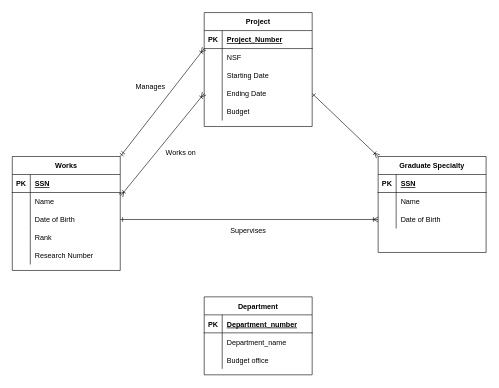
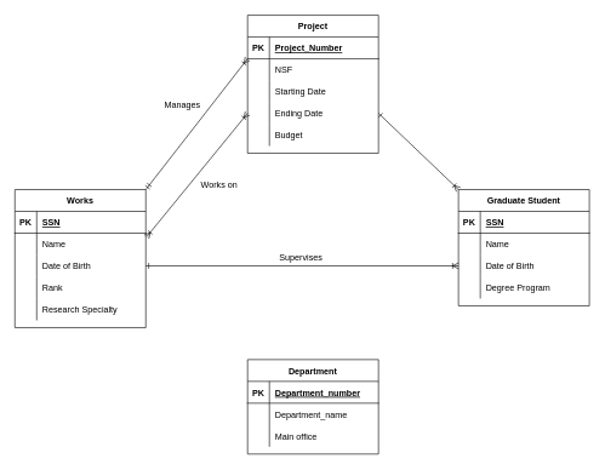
- <mxCell id="34" value="Graduate Specialty" style="shape=table;startSize=30;container=1;collapsible=1;childLayout=tableLayout;fixedRows=1;rowLines=0;fontStyle=1;align=center;resizeLast=1;" vertex="1" parent="1"><mxGeometry x="630" y="260" width="180" height="160" as="geometry" /></mxCell>
+ <mxCell id="34" value="Graduate Student" style="shape=table;startSize=30;container=1;collapsible=1;childLayout=tableLayout;fixedRows=1;rowLines=0;fontStyle=1;align=center;resizeLast=1;" vertex="1" parent="1"><mxGeometry x="630" y="260" width="180" height="160" as="geometry" /></mxCell>
- <mxCell id="52" value="Supervises" style="text;strokeColor=none;fillColor=none;spacingLeft=4;spacingRight=4;overflow=hidden;rotatable=0;points=[[0,0.5],[1,0.5]];portConstraint=eastwest;fontSize=12;" vertex="1" parent="1"><mxGeometry x="378" y="370" width="70" height="30" as="geometry" /></mxCell>
+ <mxCell id="52" value="Supervises" style="text;strokeColor=none;fillColor=none;spacingLeft=4;spacingRight=4;overflow=hidden;rotatable=0;points=[[0,0.5],[1,0.5]];portConstraint=eastwest;fontSize=12;" vertex="1" parent="1"><mxGeometry x="378" y="340" width="70" height="30" as="geometry" /></mxCell>
+ <mxCell id="46" value="Degree Program" style="shape=partialRectangle;connectable=0;fillColor=none;top=0;left=0;bottom=0;right=0;align=left;spacingLeft=6;overflow=hidden;" vertex="1" parent="44"><mxGeometry x="30" width="150" height="30" as="geometry" /></mxCell>
- <mxCell id="17" value="Research Number" style="shape=partialRectangle;connectable=0;fillColor=none;top=0;left=0;bottom=0;right=0;align=left;spacingLeft=6;overflow=hidden;" vertex="1" parent="15"><mxGeometry x="30" width="150" height="30" as="geometry" /></mxCell>
+ <mxCell id="17" value="Research Specialty" style="shape=partialRectangle;connectable=0;fillColor=none;top=0;left=0;bottom=0;right=0;align=left;spacingLeft=6;overflow=hidden;" vertex="1" parent="15"><mxGeometry x="30" width="150" height="30" as="geometry" /></mxCell>
- <mxCell id="63" value="Budget office" style="shape=partialRectangle;connectable=0;fillColor=none;top=0;left=0;bottom=0;right=0;align=left;spacingLeft=6;overflow=hidden;" vertex="1" parent="61"><mxGeometry x="30" width="150" height="30" as="geometry" /></mxCell>
+ <mxCell id="63" value="Main office" style="shape=partialRectangle;connectable=0;fillColor=none;top=0;left=0;bottom=0;right=0;align=left;spacingLeft=6;overflow=hidden;" vertex="1" parent="61"><mxGeometry x="30" width="150" height="30" as="geometry" /></mxCell>
